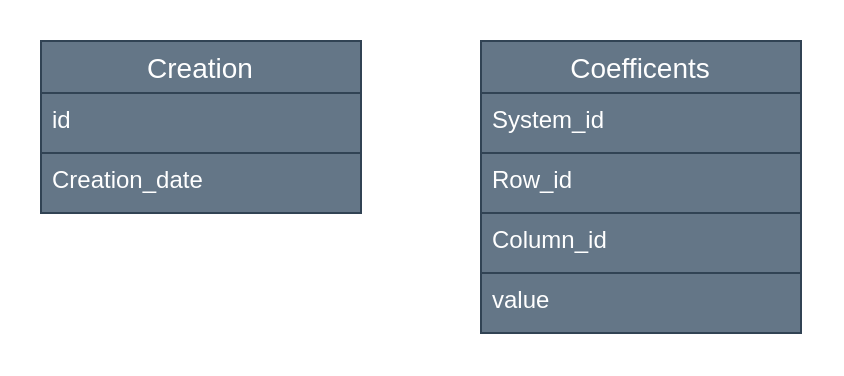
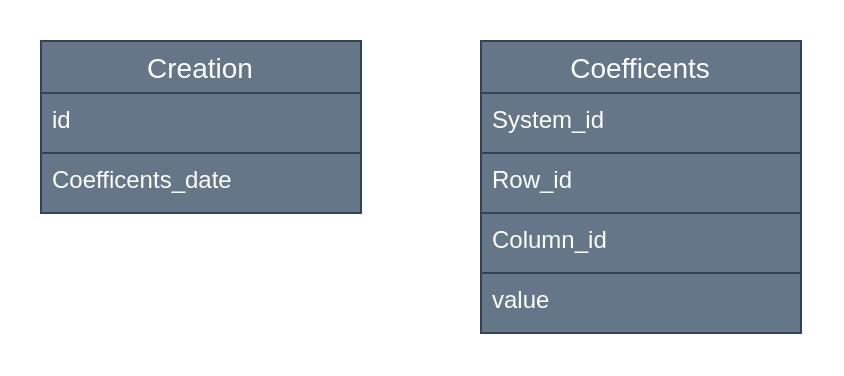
- <mxCell id="4" value="Creation_date" style="text;strokeColor=#314354;fillColor=#647687;spacingLeft=4;spacingRight=4;overflow=hidden;rotatable=0;points=[[0,0.5],[1,0.5]];portConstraint=eastwest;fontSize=12;whiteSpace=wrap;html=1;fontColor=#ffffff;" vertex="1" parent="2"><mxGeometry y="56" width="160" height="30" as="geometry" /></mxCell>
+ <mxCell id="4" value="Coefficents_date" style="text;strokeColor=#314354;fillColor=#647687;spacingLeft=4;spacingRight=4;overflow=hidden;rotatable=0;points=[[0,0.5],[1,0.5]];portConstraint=eastwest;fontSize=12;whiteSpace=wrap;html=1;fontColor=#ffffff;" vertex="1" parent="2"><mxGeometry y="56" width="160" height="30" as="geometry" /></mxCell>
